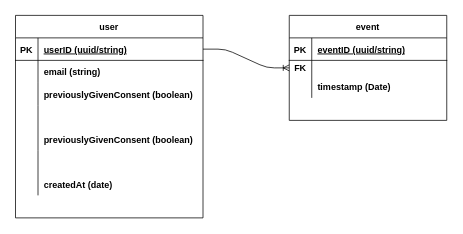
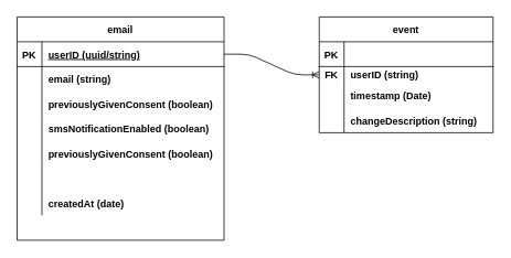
- <mxCell id="2" value="user" style="shape=table;startSize=30;container=1;collapsible=1;childLayout=tableLayout;fixedRows=1;rowLines=0;fontStyle=1;align=center;resizeLast=1;" parent="1" vertex="1"><mxGeometry x="20" y="20" width="250" height="270" as="geometry" /></mxCell>
+ <mxCell id="2" value="email" style="shape=table;startSize=30;container=1;collapsible=1;childLayout=tableLayout;fixedRows=1;rowLines=0;fontStyle=1;align=center;resizeLast=1;" parent="1" vertex="1"><mxGeometry x="20" y="20" width="250" height="270" as="geometry" /></mxCell>
- <mxCell id="28" value="eventID (uuid/string)" style="shape=partialRectangle;connectable=0;fillColor=none;top=0;left=0;bottom=0;right=0;align=left;spacingLeft=6;fontStyle=5;overflow=hidden;" parent="26" vertex="1"><mxGeometry x="30" width="180" height="30" as="geometry" /></mxCell>
+ <mxCell id="31" value="userID (string)" style="shape=partialRectangle;connectable=0;fillColor=none;top=0;left=0;bottom=0;right=0;align=left;spacingLeft=6;overflow=hidden;fontStyle=1" parent="29" vertex="1"><mxGeometry x="30" width="180" height="20" as="geometry" /></mxCell>
+ <mxCell id="37" value="changeDescription (string)" style="shape=partialRectangle;connectable=0;fillColor=none;top=0;left=0;bottom=0;right=0;align=left;spacingLeft=6;overflow=hidden;fontStyle=1" parent="35" vertex="1"><mxGeometry x="30" width="180" height="30" as="geometry" /></mxCell>
+ <mxCell id="14" value="smsNotificationEnabled (boolean)" style="shape=partialRectangle;connectable=0;fillColor=none;top=0;left=0;bottom=0;right=0;align=left;spacingLeft=6;overflow=hidden;fontStyle=1" parent="12" vertex="1"><mxGeometry x="30" width="220" height="30" as="geometry" /></mxCell>
